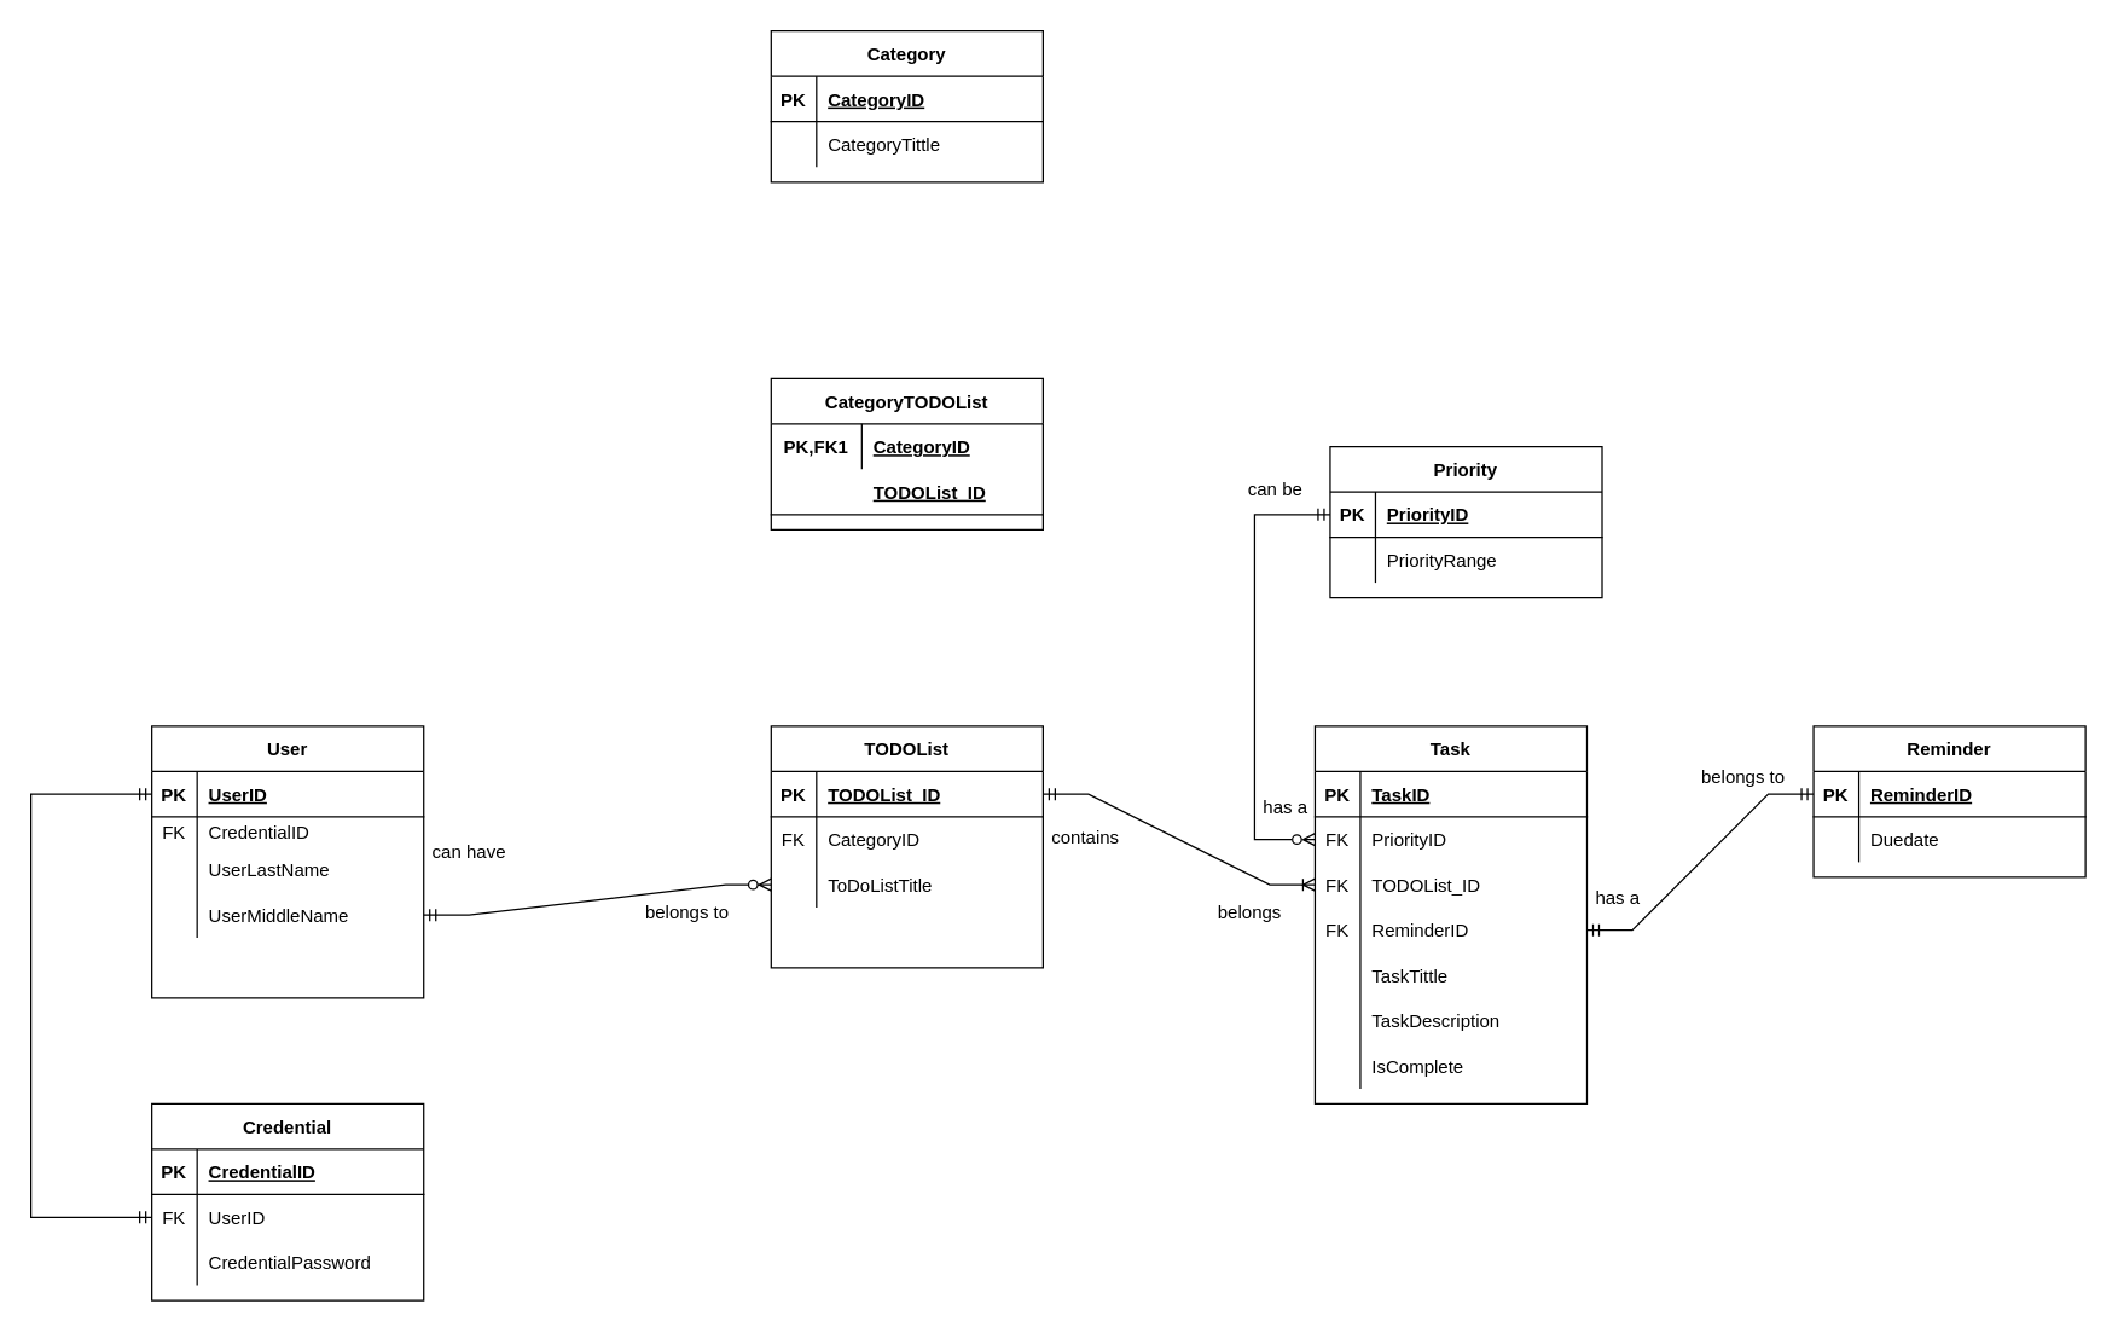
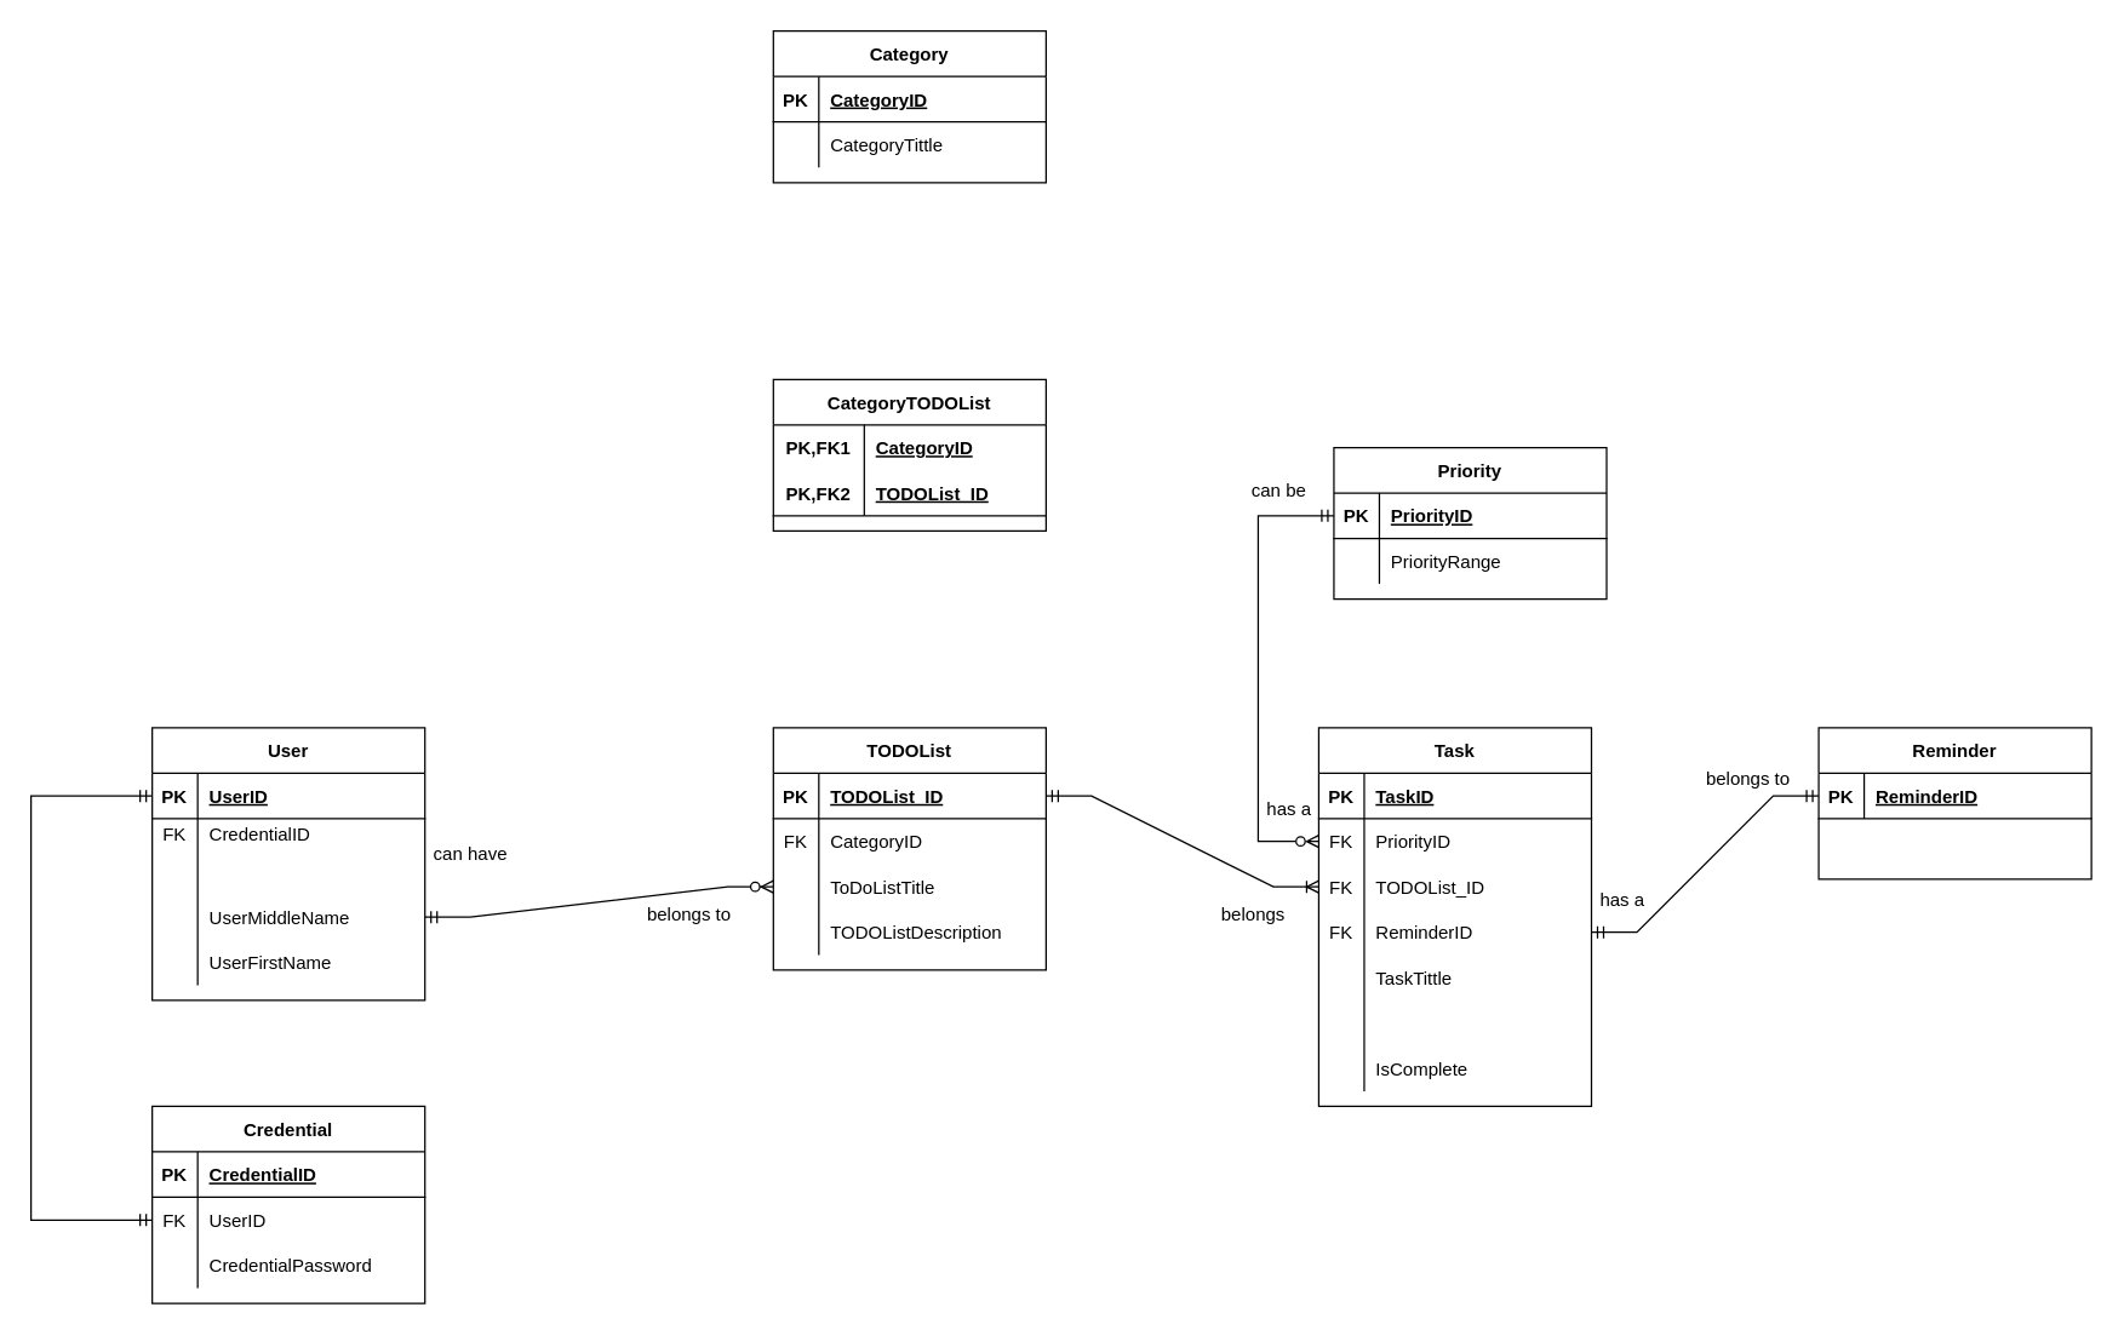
+ <mxCell id="72" value="PK,FK2" style="shape=partialRectangle;connectable=0;fillColor=none;top=0;left=0;bottom=0;right=0;fontStyle=1;overflow=hidden;" vertex="1" parent="71"><mxGeometry width="60" height="30" as="geometry"><mxRectangle width="60" height="30" as="alternateBounds" /></mxGeometry></mxCell>
- <mxCell id="79" value="contains" style="text;strokeColor=none;fillColor=none;spacingLeft=4;spacingRight=4;overflow=hidden;rotatable=0;points=[[0,0.5],[1,0.5]];portConstraint=eastwest;fontSize=12;" vertex="1" parent="2"><mxGeometry x="590" y="520" width="60" height="30" as="geometry" /></mxCell>
- <mxCell id="93" value="Duedate" style="shape=partialRectangle;connectable=0;fillColor=none;top=0;left=0;bottom=0;right=0;align=left;spacingLeft=6;overflow=hidden;" vertex="1" parent="91"><mxGeometry x="30" width="150" height="30" as="geometry"><mxRectangle width="150" height="30" as="alternateBounds" /></mxGeometry></mxCell>
- <mxCell id="20" value="UserLastName" style="shape=partialRectangle;connectable=0;fillColor=none;top=0;left=0;bottom=0;right=0;align=left;spacingLeft=6;overflow=hidden;" vertex="1" parent="18"><mxGeometry x="30" width="150" height="30" as="geometry"><mxRectangle width="150" height="30" as="alternateBounds" /></mxGeometry></mxCell>
+ <mxCell id="39" value="TODOListDescription" style="shape=partialRectangle;connectable=0;fillColor=none;top=0;left=0;bottom=0;right=0;align=left;spacingLeft=6;overflow=hidden;" vertex="1" parent="37"><mxGeometry x="30" width="150" height="30" as="geometry"><mxRectangle width="150" height="30" as="alternateBounds" /></mxGeometry></mxCell>
+ <mxCell id="26" value="UserFirstName" style="shape=partialRectangle;connectable=0;fillColor=none;top=0;left=0;bottom=0;right=0;align=left;spacingLeft=6;overflow=hidden;" vertex="1" parent="24"><mxGeometry x="30" width="150" height="30" as="geometry"><mxRectangle width="150" height="30" as="alternateBounds" /></mxGeometry></mxCell>
- <mxCell id="62" value="TaskDescription" style="shape=partialRectangle;connectable=0;fillColor=none;top=0;left=0;bottom=0;right=0;align=left;spacingLeft=6;overflow=hidden;" vertex="1" parent="60"><mxGeometry x="30" width="150" height="30" as="geometry"><mxRectangle width="150" height="30" as="alternateBounds" /></mxGeometry></mxCell>
